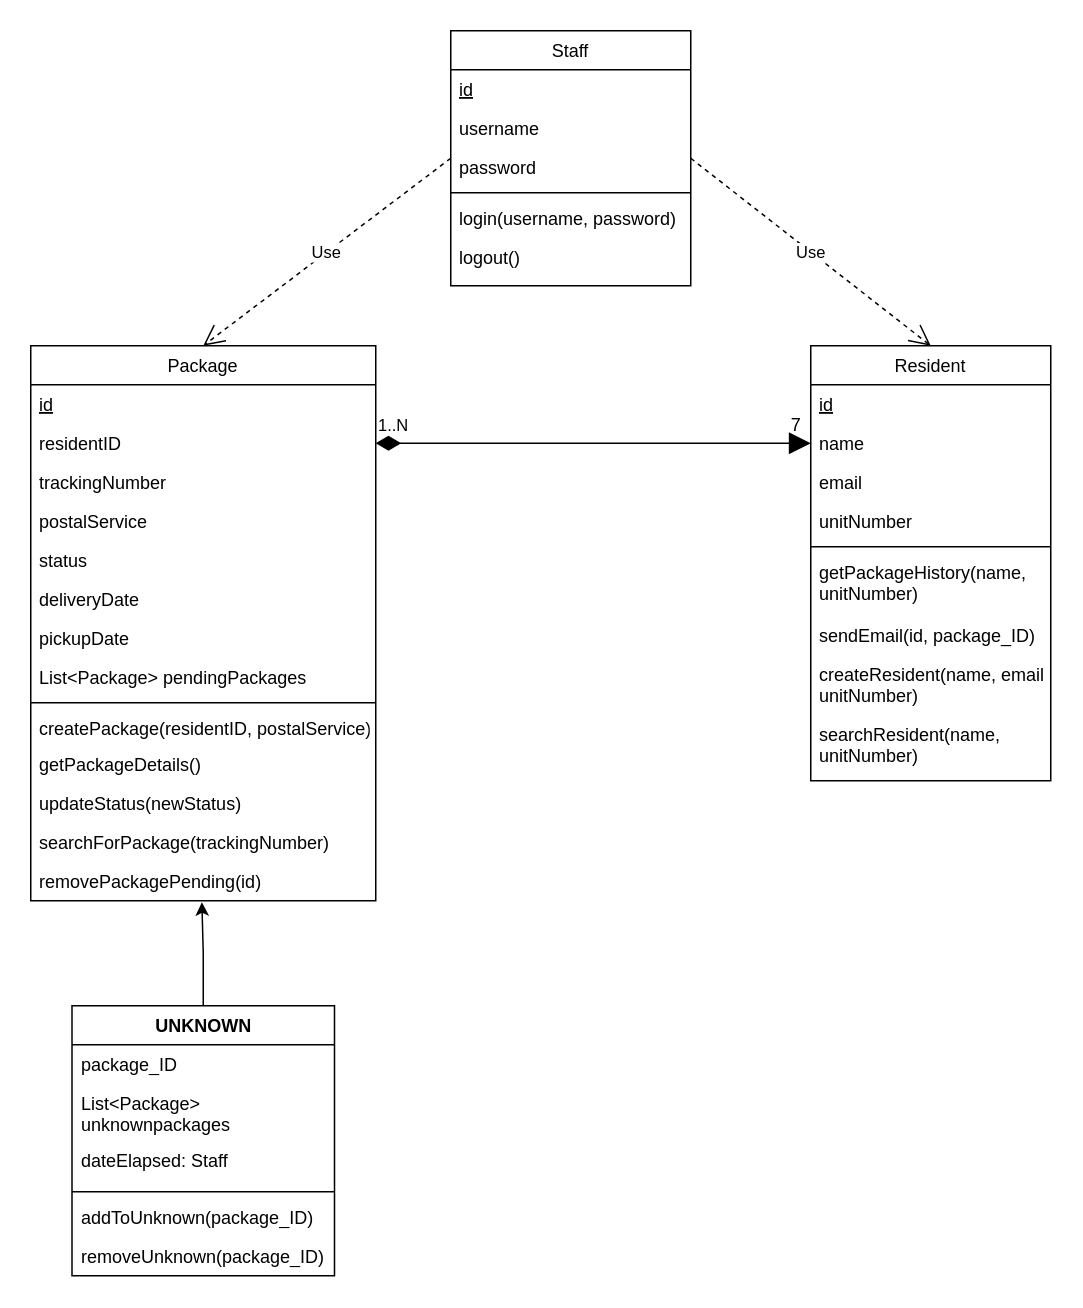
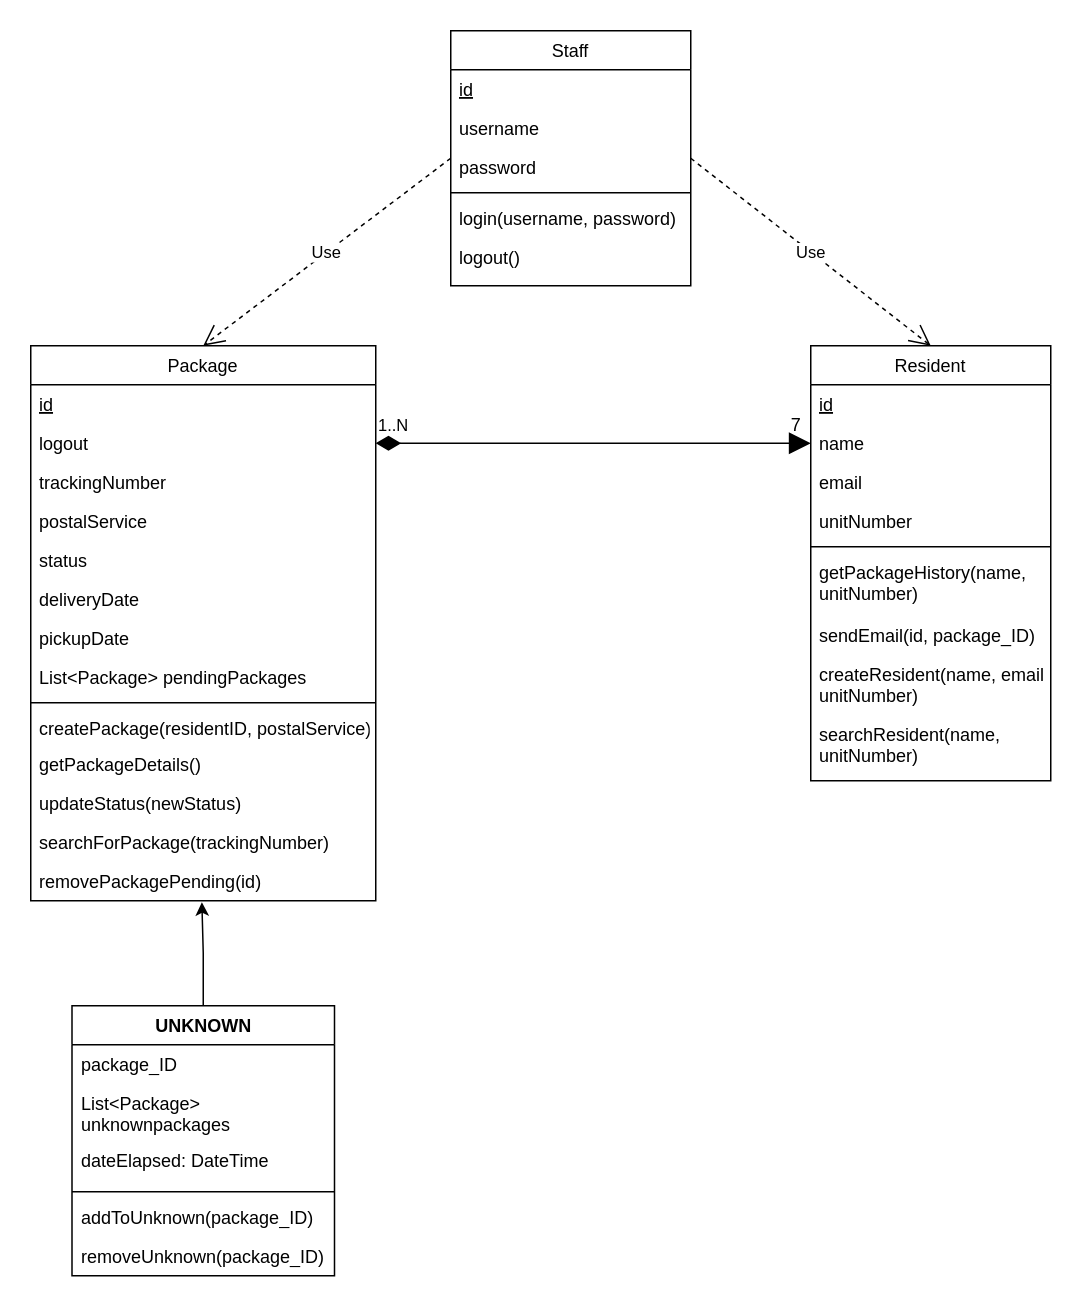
- <mxCell id="21" value="residentID" style="text;align=left;verticalAlign=top;spacingLeft=4;spacingRight=4;overflow=hidden;rotatable=0;points=[[0,0.5],[1,0.5]];portConstraint=eastwest;rounded=0;shadow=0;html=0;" parent="19" vertex="1"><mxGeometry y="52" width="230" height="26" as="geometry" /></mxCell>
+ <mxCell id="21" value="logout" style="text;align=left;verticalAlign=top;spacingLeft=4;spacingRight=4;overflow=hidden;rotatable=0;points=[[0,0.5],[1,0.5]];portConstraint=eastwest;rounded=0;shadow=0;html=0;" parent="19" vertex="1"><mxGeometry y="52" width="230" height="26" as="geometry" /></mxCell>
- <mxCell id="41" value="dateElapsed: Staff" style="text;strokeColor=none;fillColor=none;align=left;verticalAlign=top;spacingLeft=4;spacingRight=4;overflow=hidden;rotatable=0;points=[[0,0.5],[1,0.5]];portConstraint=eastwest;whiteSpace=wrap;html=1;" vertex="1" parent="38"><mxGeometry y="90" width="175" height="30" as="geometry" /></mxCell>
+ <mxCell id="41" value="dateElapsed: DateTime" style="text;strokeColor=none;fillColor=none;align=left;verticalAlign=top;spacingLeft=4;spacingRight=4;overflow=hidden;rotatable=0;points=[[0,0.5],[1,0.5]];portConstraint=eastwest;whiteSpace=wrap;html=1;" vertex="1" parent="38"><mxGeometry y="90" width="175" height="30" as="geometry" /></mxCell>
